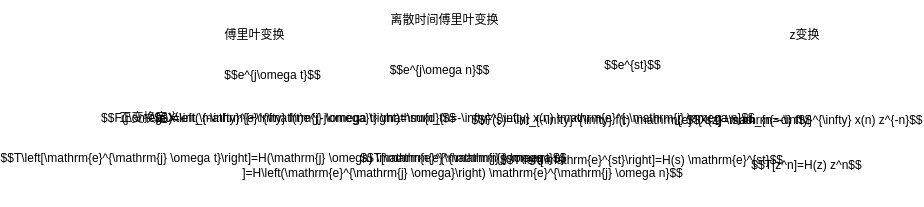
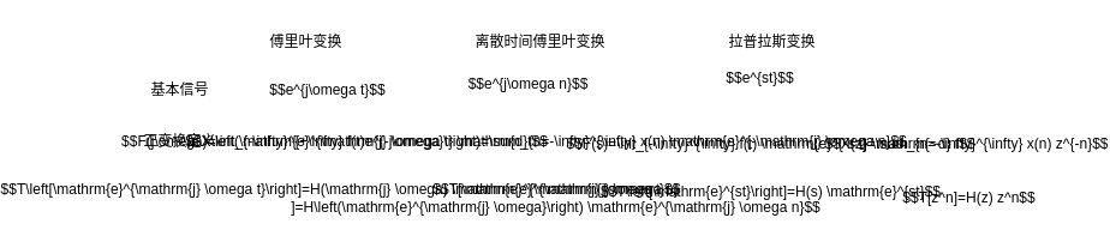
- <mxCell id="3" value="离散时间傅里叶变换" style="text;html=1;align=center;verticalAlign=middle;resizable=0;points=[];autosize=1;strokeColor=none;fillColor=none;" vertex="1" parent="1"><mxGeometry x="290" y="5" width="130" height="30" as="geometry" /></mxCell>
+ <mxCell id="3" value="离散时间傅里叶变换" style="text;html=1;align=center;verticalAlign=middle;resizable=0;points=[];autosize=1;strokeColor=none;fillColor=none;" vertex="1" parent="1"><mxGeometry x="295" y="20" width="130" height="30" as="geometry" /></mxCell>
+ <mxCell id="4" value="拉普拉斯变换" style="text;html=1;align=center;verticalAlign=middle;resizable=0;points=[];autosize=1;strokeColor=none;fillColor=none;" vertex="1" parent="1"><mxGeometry x="505" y="20" width="95" height="30" as="geometry" /></mxCell>
- <mxCell id="5" value="z变换" style="text;html=1;align=center;verticalAlign=middle;resizable=0;points=[];autosize=1;strokeColor=none;fillColor=none;" vertex="1" parent="1"><mxGeometry x="690" y="20" width="50" height="30" as="geometry" /></mxCell>
+ <mxCell id="6" value="基本信号" style="text;html=1;align=center;verticalAlign=middle;resizable=0;points=[];autosize=1;strokeColor=none;fillColor=none;" vertex="1" parent="1"><mxGeometry x="25" y="60" width="70" height="30" as="geometry" /></mxCell>
